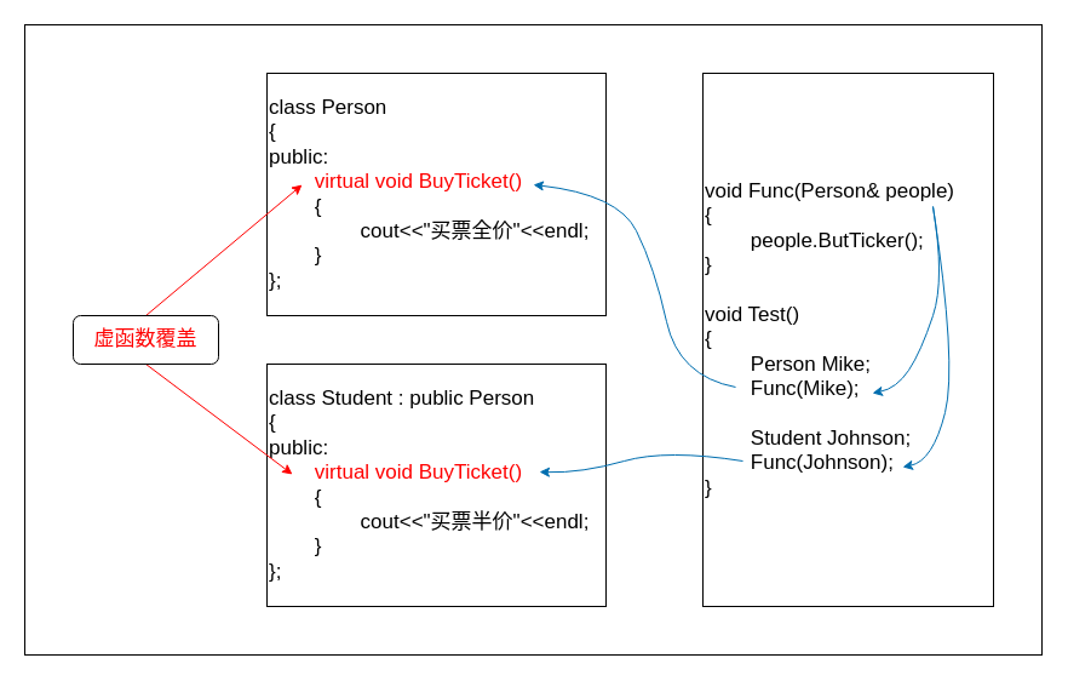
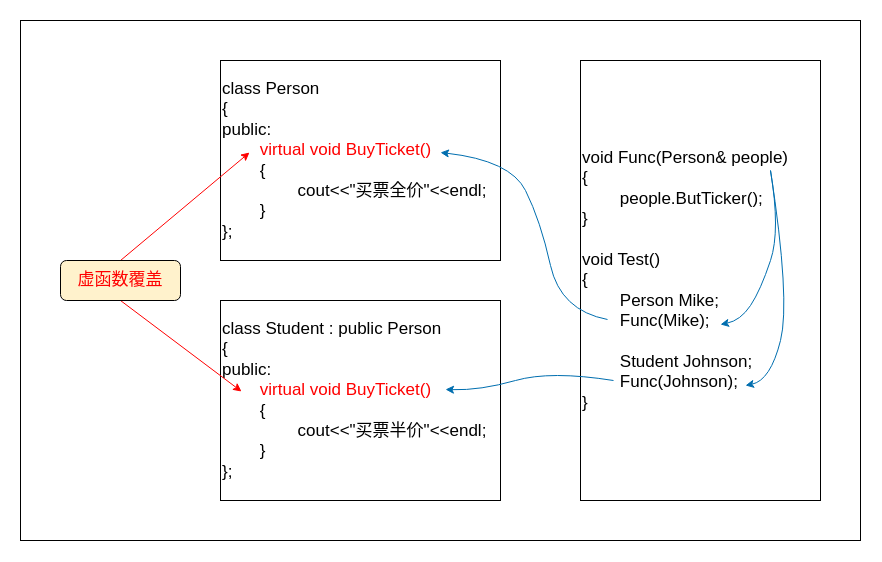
- <mxCell id="8" value="&lt;font color=&quot;#ff0000&quot;&gt;虚函数覆盖&lt;/font&gt;" style="rounded=1;whiteSpace=wrap;html=1;fontSize=17;" parent="1" vertex="1"><mxGeometry y="260" width="120" height="40" as="geometry" x="60" /></mxCell>
+ <mxCell id="8" value="&lt;font color=&quot;#ff0000&quot;&gt;虚函数覆盖&lt;/font&gt;" style="rounded=1;whiteSpace=wrap;html=1;fontSize=17;fillColor=#fff2cc;" parent="1" vertex="1"><mxGeometry y="260" width="120" height="40" as="geometry" x="60" /></mxCell>
